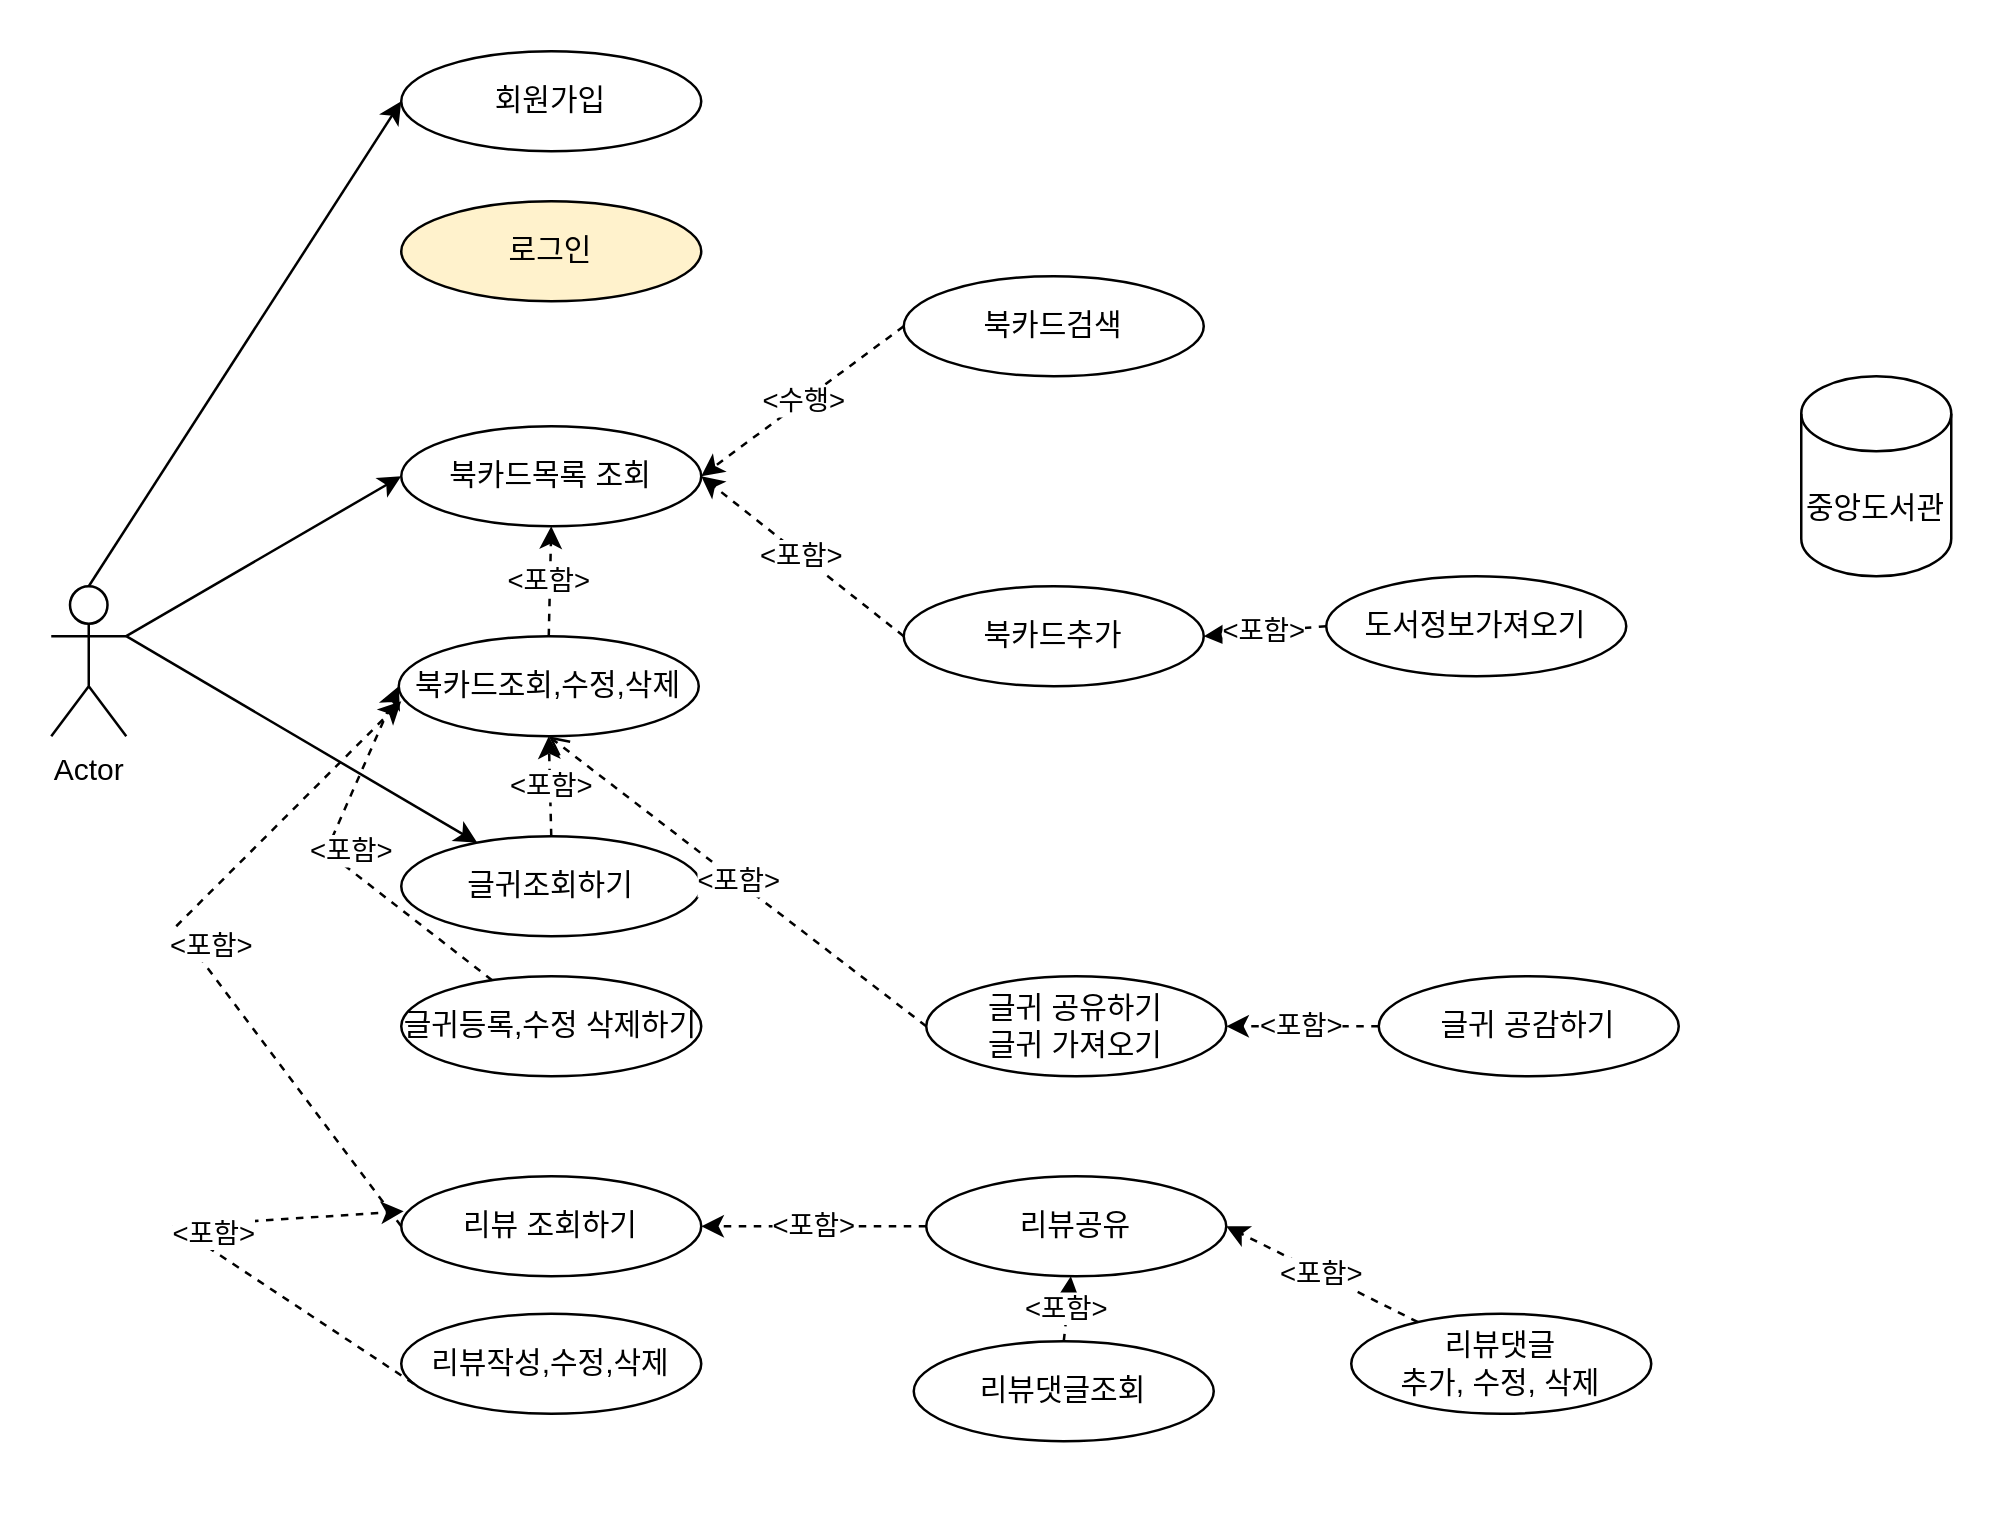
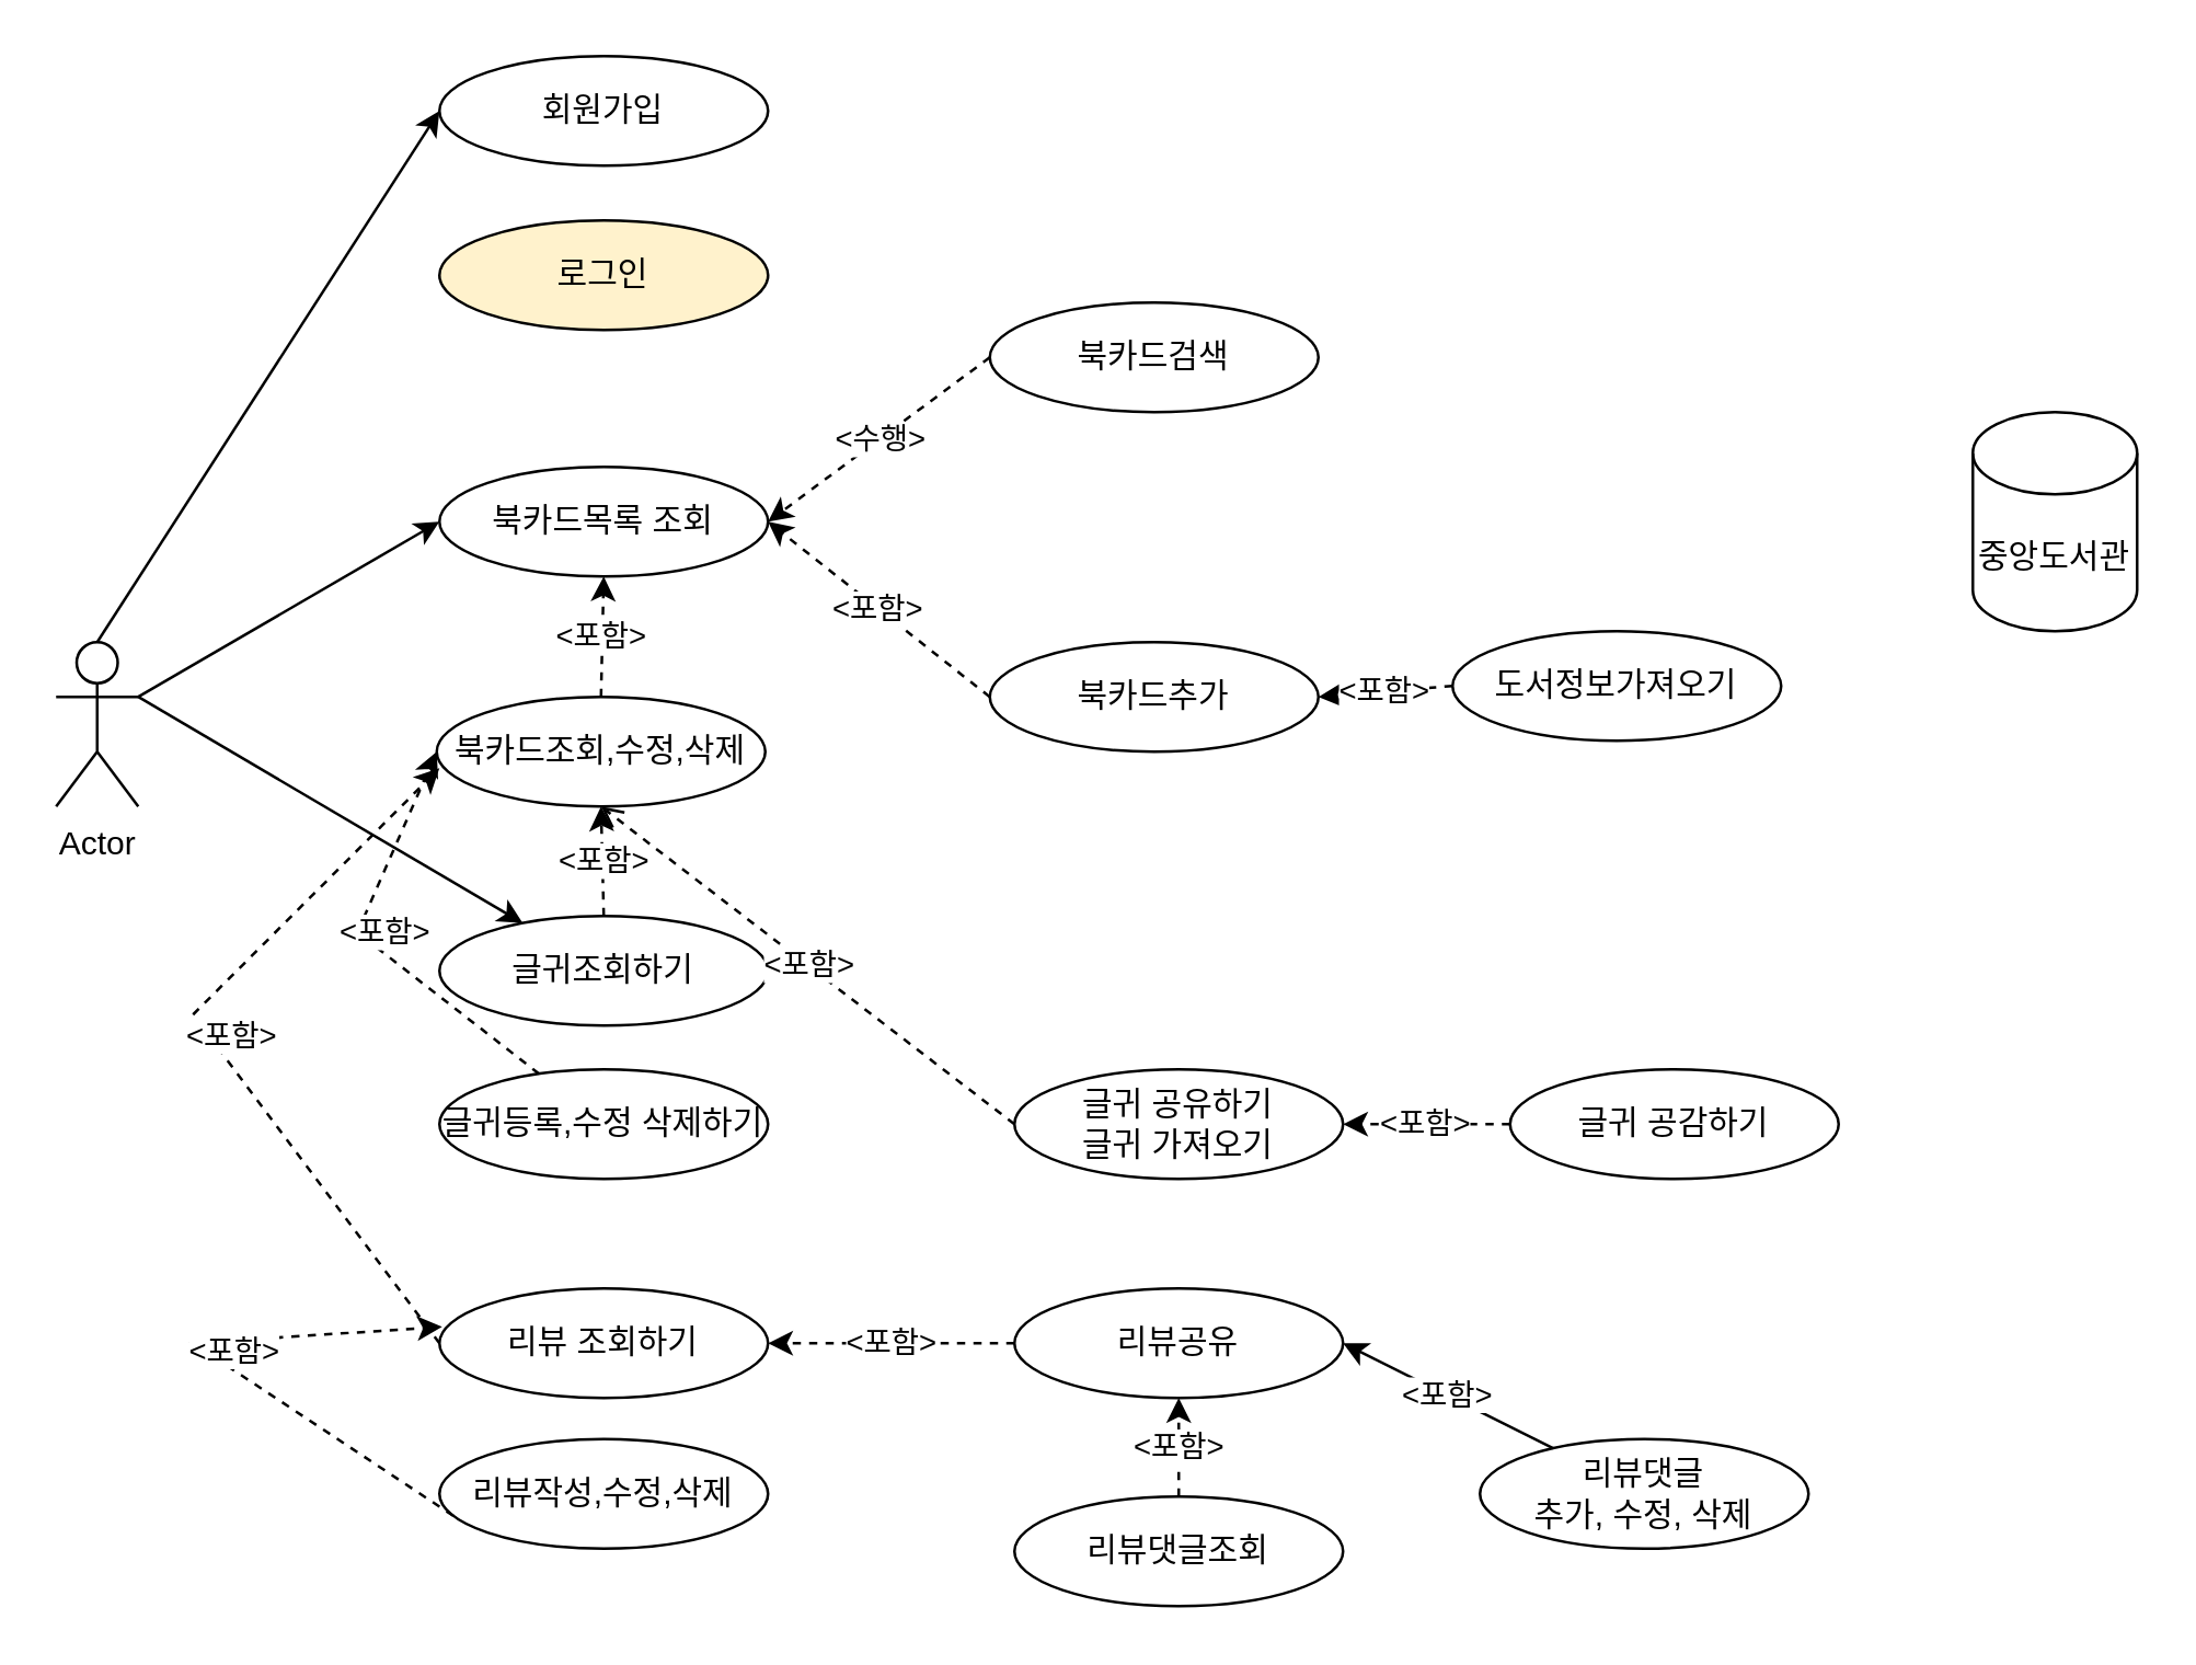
- <mxCell id="35" value="&amp;lt;포함&amp;gt;" style="endArrow=classic;html=1;rounded=0;entryX=1;entryY=0.5;entryDx=0;entryDy=0;dashed=1;" edge="1" parent="1" source="19" target="16"><mxGeometry width="50" height="50" relative="1" as="geometry"><mxPoint x="380" y="555" as="sourcePoint" /><mxPoint x="383" y="494" as="targetPoint" /></mxGeometry></mxCell>
+ <mxCell id="35" value="&amp;lt;포함&amp;gt;" style="endArrow=classic;html=1;rounded=0;entryX=1;entryY=0.5;entryDx=0;entryDy=0;dashed=0;" edge="1" parent="1" source="19" target="16"><mxGeometry width="50" height="50" relative="1" as="geometry"><mxPoint x="380" y="555" as="sourcePoint" /><mxPoint x="383" y="494" as="targetPoint" /></mxGeometry></mxCell>
- <mxCell id="17" value="리뷰댓글조회" style="ellipse;whiteSpace=wrap;html=1;" vertex="1" parent="1"><mxGeometry x="365" y="536" width="120" height="40" as="geometry" /></mxCell>
+ <mxCell id="17" value="리뷰댓글조회" style="ellipse;whiteSpace=wrap;html=1;" vertex="1" parent="1"><mxGeometry x="370" y="546" width="120" height="40" as="geometry" /></mxCell>
